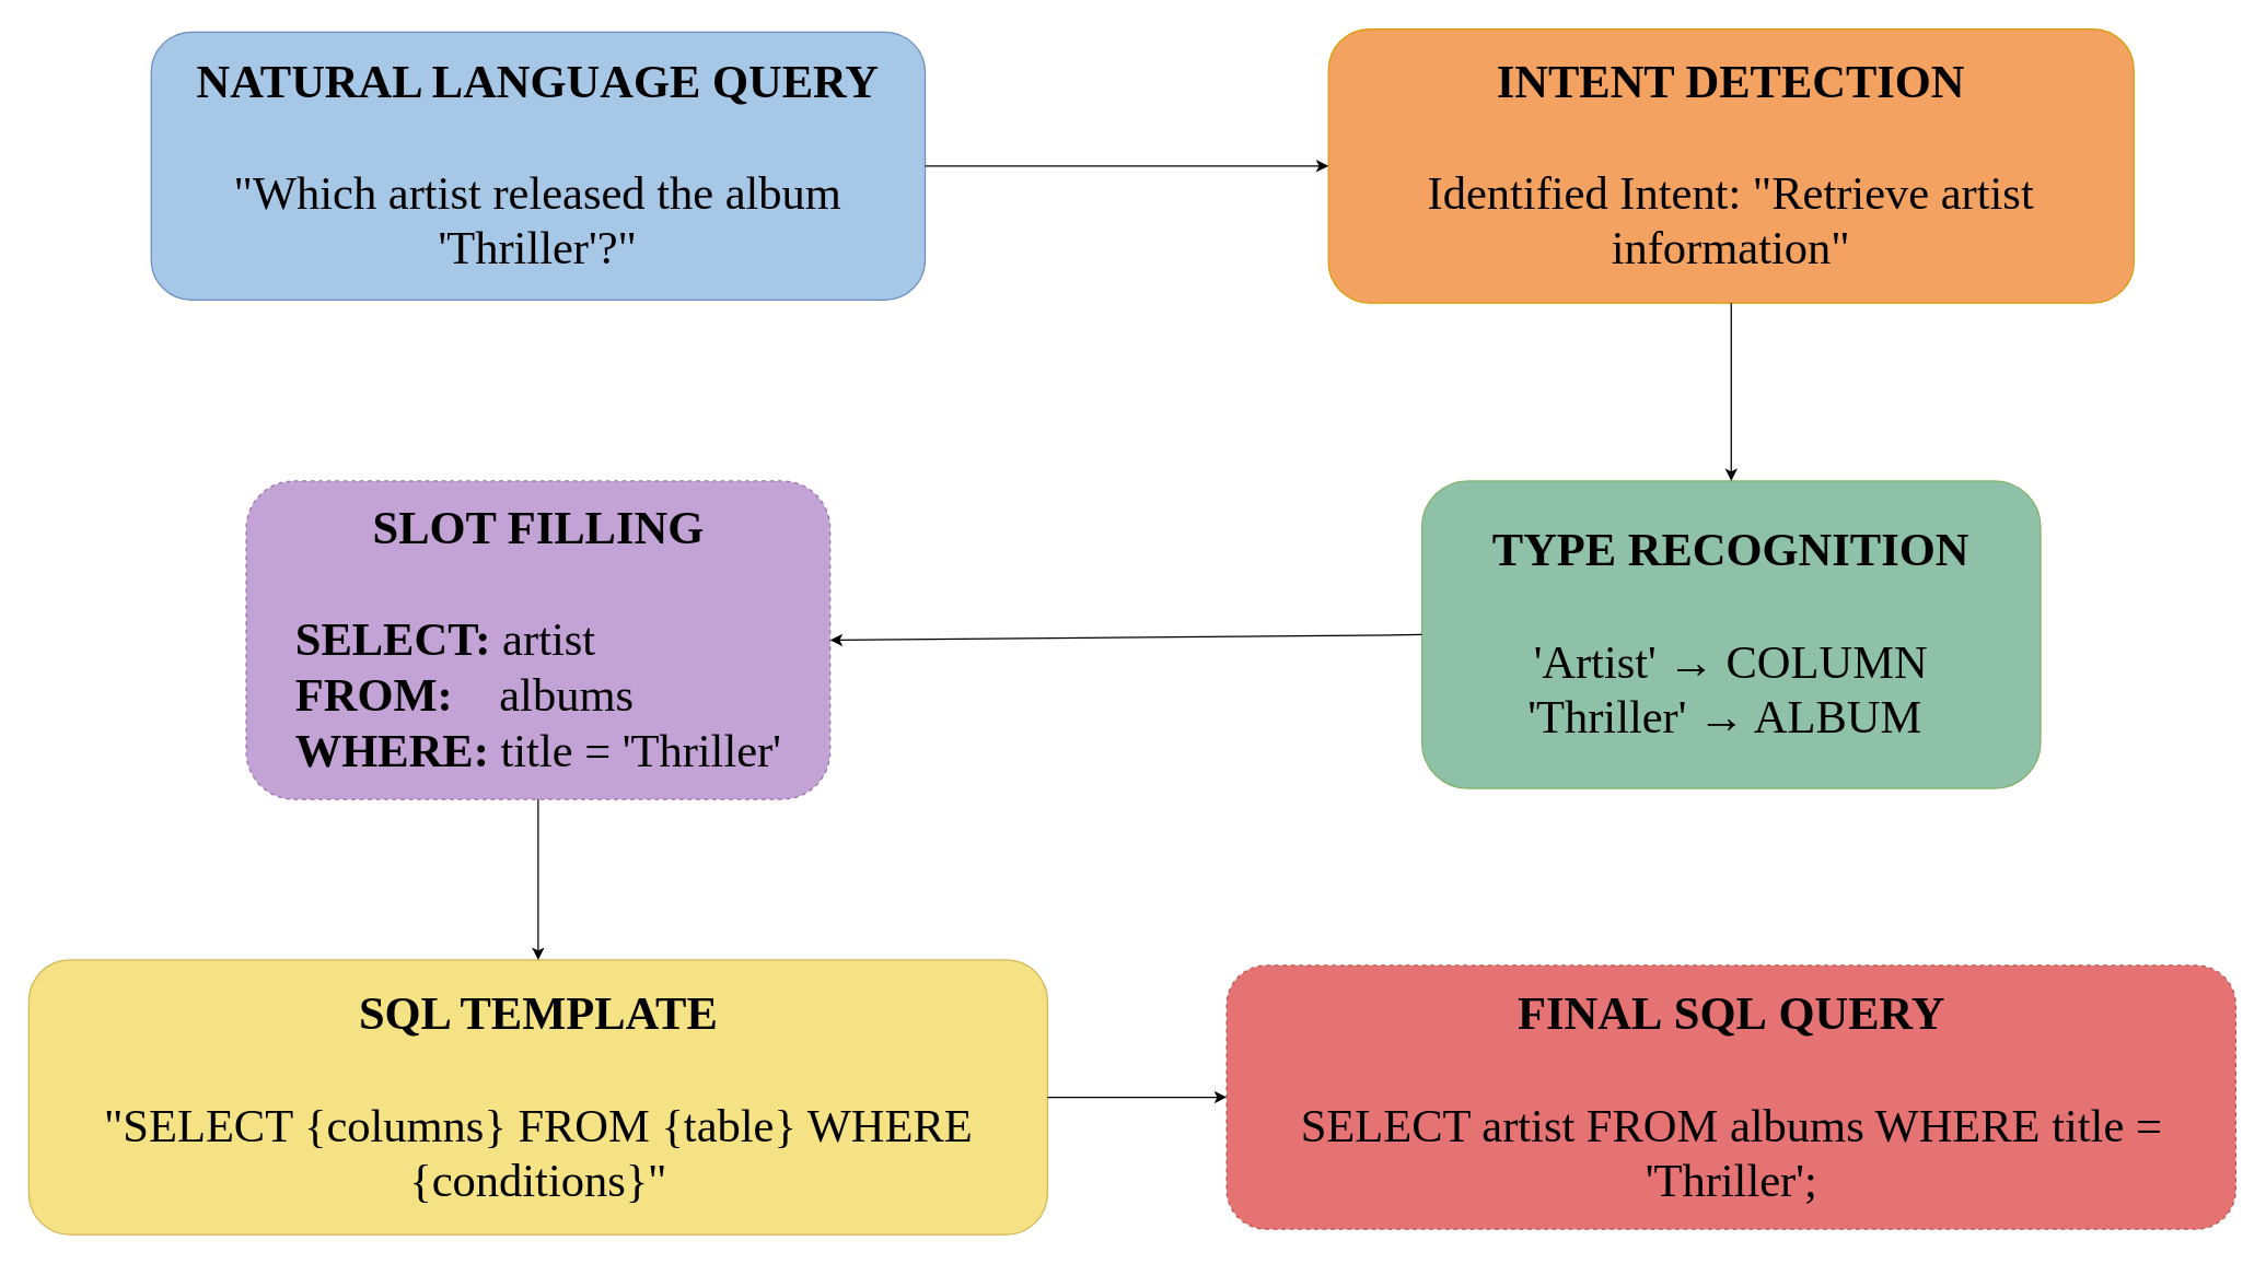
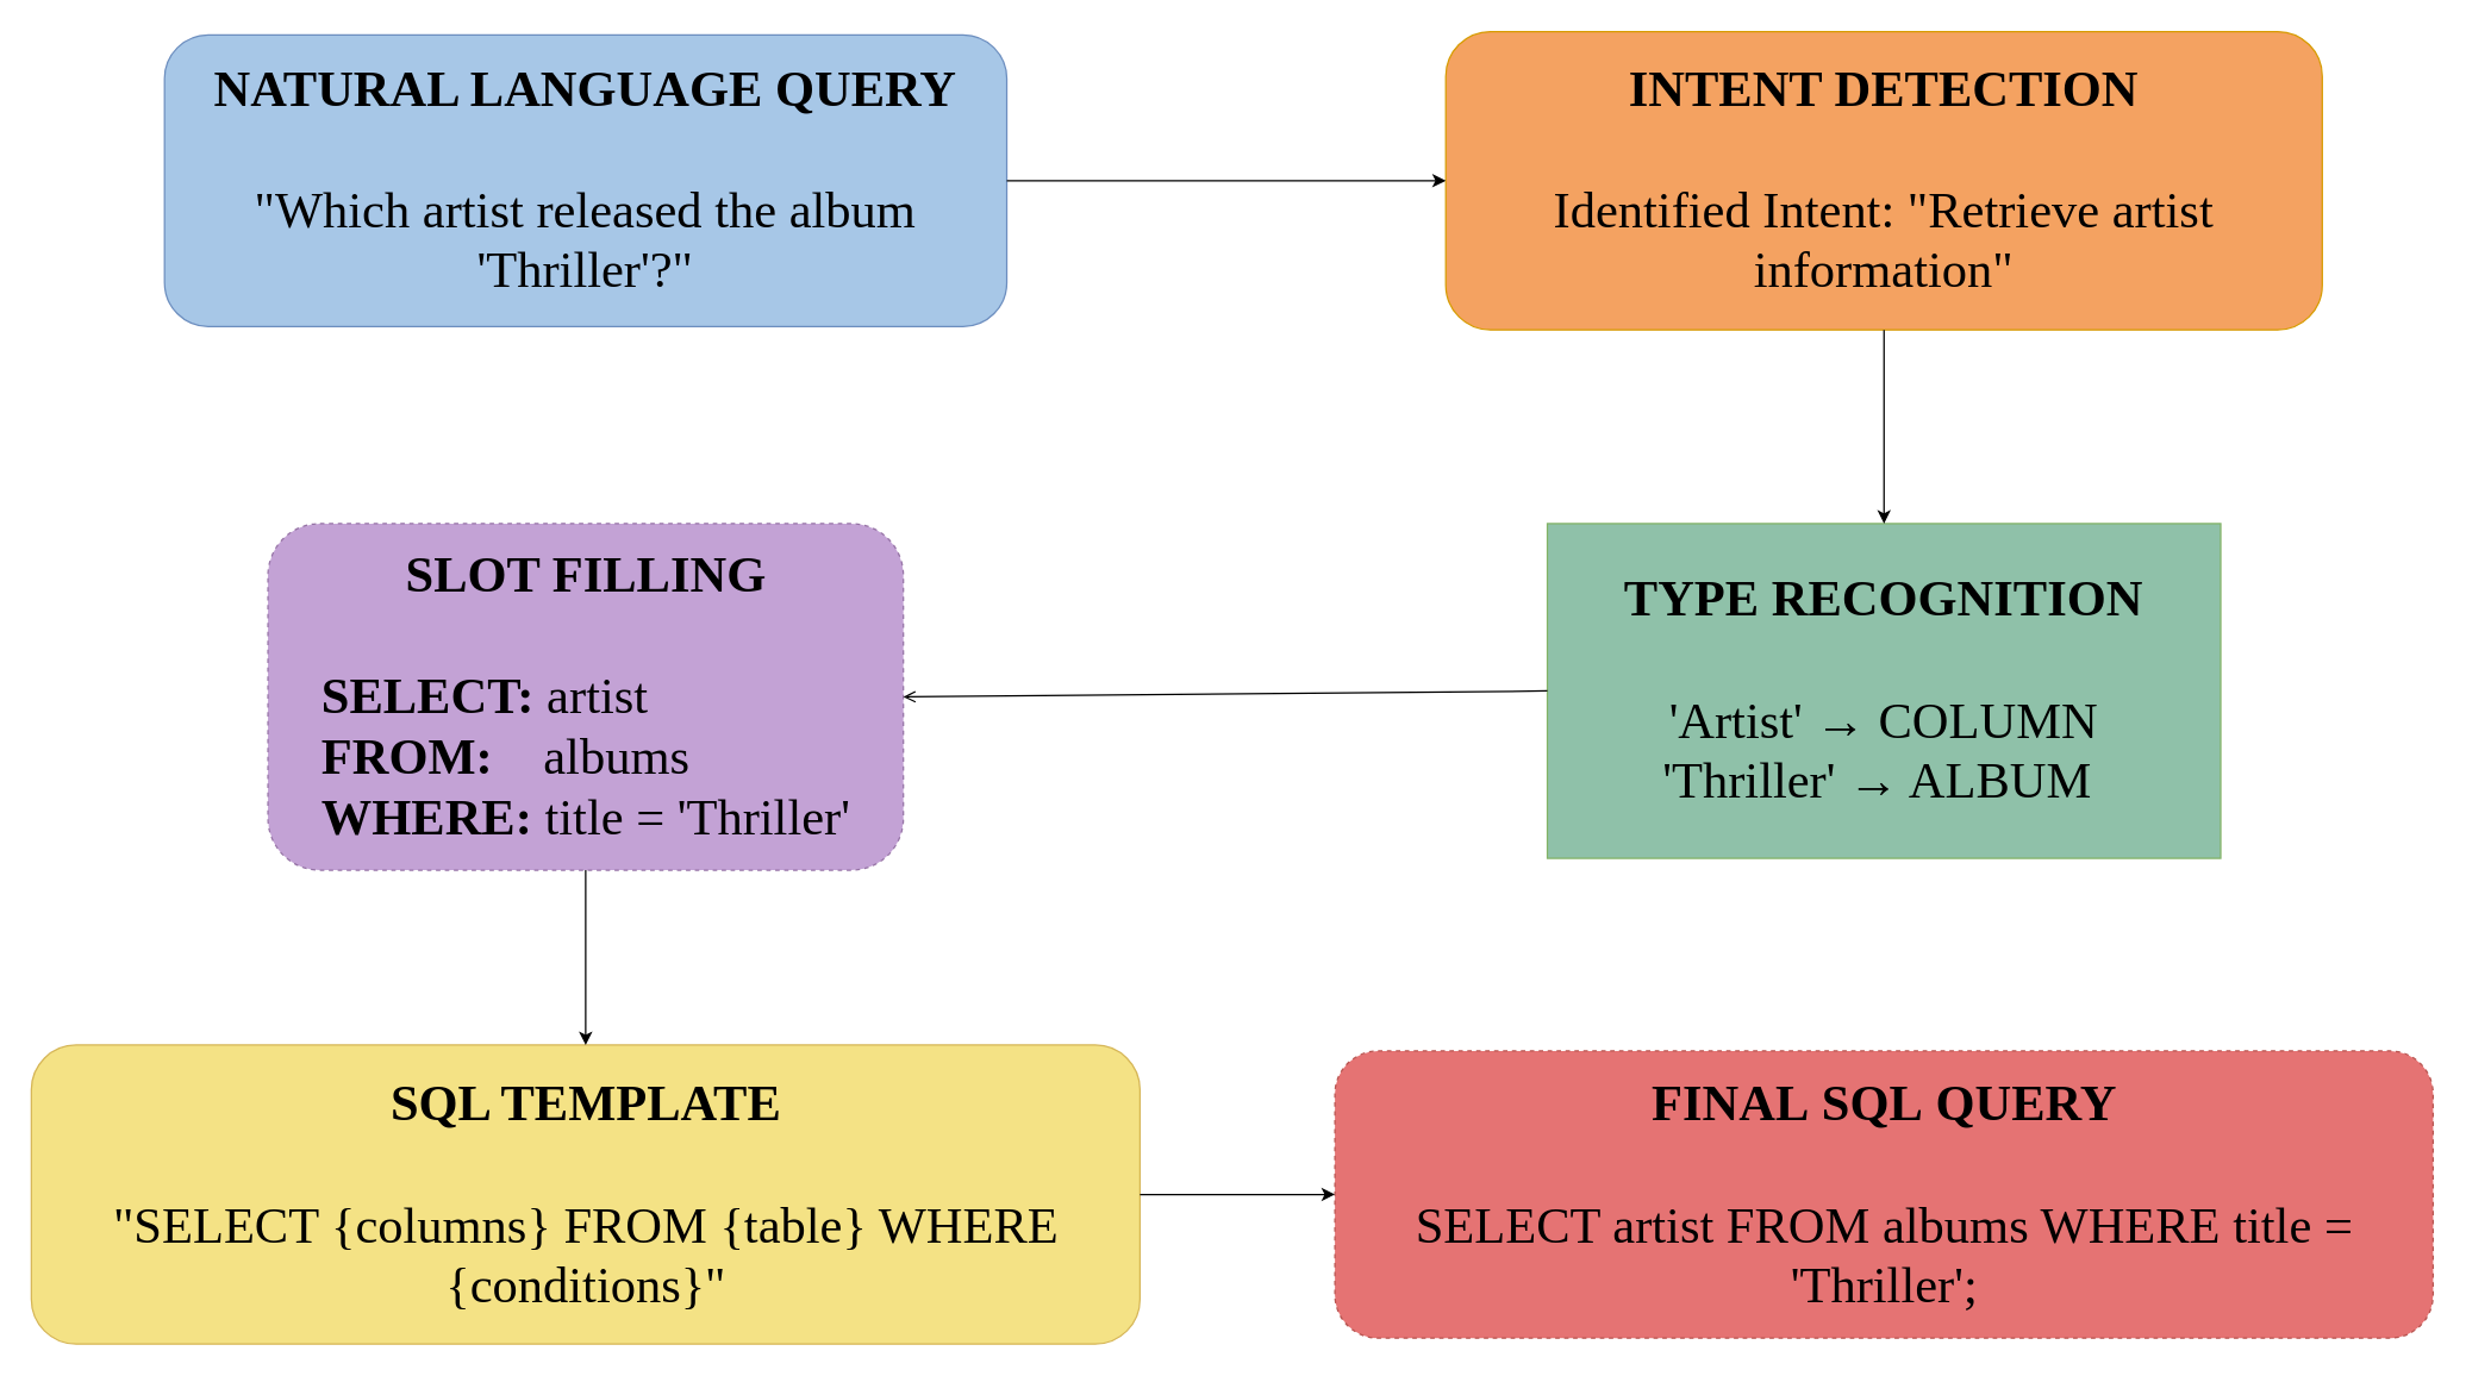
- <mxCell id="5" value="&lt;b&gt;&lt;font data-font-src=&quot;https://fonts.googleapis.com/css?family=Nunito&quot;&gt;TYPE RECOGNITION&lt;/font&gt;&lt;/b&gt;&lt;div&gt;&lt;div&gt;&lt;font data-font-src=&quot;https://fonts.googleapis.com/css?family=Nunito&quot;&gt;&lt;br&gt;&lt;/font&gt;&lt;div&gt;&lt;div&gt;&lt;font data-font-src=&quot;https://fonts.googleapis.com/css?family=Nunito&quot;&gt;&lt;span class=&quot;hljs-string&quot;&gt;'Artist'&lt;/span&gt;&amp;nbsp;→&amp;nbsp;&lt;span class=&quot;hljs-keyword&quot;&gt;COLUMN&lt;/span&gt;&lt;/font&gt;&lt;/div&gt;&lt;div&gt;&lt;span class=&quot;hljs-keyword&quot;&gt;&lt;font data-font-src=&quot;https://fonts.googleapis.com/css?family=Nunito&quot;&gt;&lt;span class=&quot;hljs-string&quot;&gt;'Thriller'&lt;/span&gt;&amp;nbsp;→ ALBUM&amp;nbsp;&lt;/font&gt;&lt;/span&gt;&lt;/div&gt;&lt;/div&gt;&lt;/div&gt;&lt;/div&gt;" style="rounded=1;whiteSpace=wrap;html=1;fillColor=#8FC1A9;strokeColor=#82b366;fontFamily=Nunito;fontSource=https%3A%2F%2Ffonts.googleapis.com%2Fcss%3Ffamily%3DNunito;fontSize=34;" parent="1" vertex="1"><mxGeometry x="1039.25" y="351.5" width="452.5" height="225" as="geometry" /></mxCell>
+ <mxCell id="5" value="&lt;b&gt;&lt;font data-font-src=&quot;https://fonts.googleapis.com/css?family=Nunito&quot;&gt;TYPE RECOGNITION&lt;/font&gt;&lt;/b&gt;&lt;div&gt;&lt;div&gt;&lt;font data-font-src=&quot;https://fonts.googleapis.com/css?family=Nunito&quot;&gt;&lt;br&gt;&lt;/font&gt;&lt;div&gt;&lt;div&gt;&lt;font data-font-src=&quot;https://fonts.googleapis.com/css?family=Nunito&quot;&gt;&lt;span class=&quot;hljs-string&quot;&gt;'Artist'&lt;/span&gt;&amp;nbsp;→&amp;nbsp;&lt;span class=&quot;hljs-keyword&quot;&gt;COLUMN&lt;/span&gt;&lt;/font&gt;&lt;/div&gt;&lt;div&gt;&lt;span class=&quot;hljs-keyword&quot;&gt;&lt;font data-font-src=&quot;https://fonts.googleapis.com/css?family=Nunito&quot;&gt;&lt;span class=&quot;hljs-string&quot;&gt;'Thriller'&lt;/span&gt;&amp;nbsp;→ ALBUM&amp;nbsp;&lt;/font&gt;&lt;/span&gt;&lt;/div&gt;&lt;/div&gt;&lt;/div&gt;&lt;/div&gt;" style="whiteSpace=wrap;html=1;fillColor=#8FC1A9;strokeColor=#82b366;fontFamily=Nunito;fontSource=https%3A%2F%2Ffonts.googleapis.com%2Fcss%3Ffamily%3DNunito;fontSize=34;rounded=0;" parent="1" vertex="1"><mxGeometry x="1039.25" y="351.5" width="452.5" height="225" as="geometry" /></mxCell>
- <mxCell id="10" value="" style="endArrow=classic;html=1;rounded=0;entryX=1;entryY=0.5;entryDx=0;entryDy=0;exitX=0;exitY=0.5;exitDx=0;exitDy=0;fontFamily=Nunito;fontSource=https%3A%2F%2Ffonts.googleapis.com%2Fcss%3Ffamily%3DNunito;fontSize=34;" parent="1" source="5" target="4" edge="1"><mxGeometry width="50" height="50" relative="1" as="geometry"><mxPoint x="1390" y="477" as="sourcePoint" /><mxPoint x="1390" y="555" as="targetPoint" /></mxGeometry></mxCell>
+ <mxCell id="10" value="" style="endArrow=open;html=1;rounded=0;entryX=1;entryY=0.5;entryDx=0;entryDy=0;exitX=0;exitY=0.5;exitDx=0;exitDy=0;fontFamily=Nunito;fontSource=https%3A%2F%2Ffonts.googleapis.com%2Fcss%3Ffamily%3DNunito;fontSize=34;" parent="1" source="5" target="4" edge="1"><mxGeometry width="50" height="50" relative="1" as="geometry"><mxPoint x="1390" y="477" as="sourcePoint" /><mxPoint x="1390" y="555" as="targetPoint" /></mxGeometry></mxCell>
